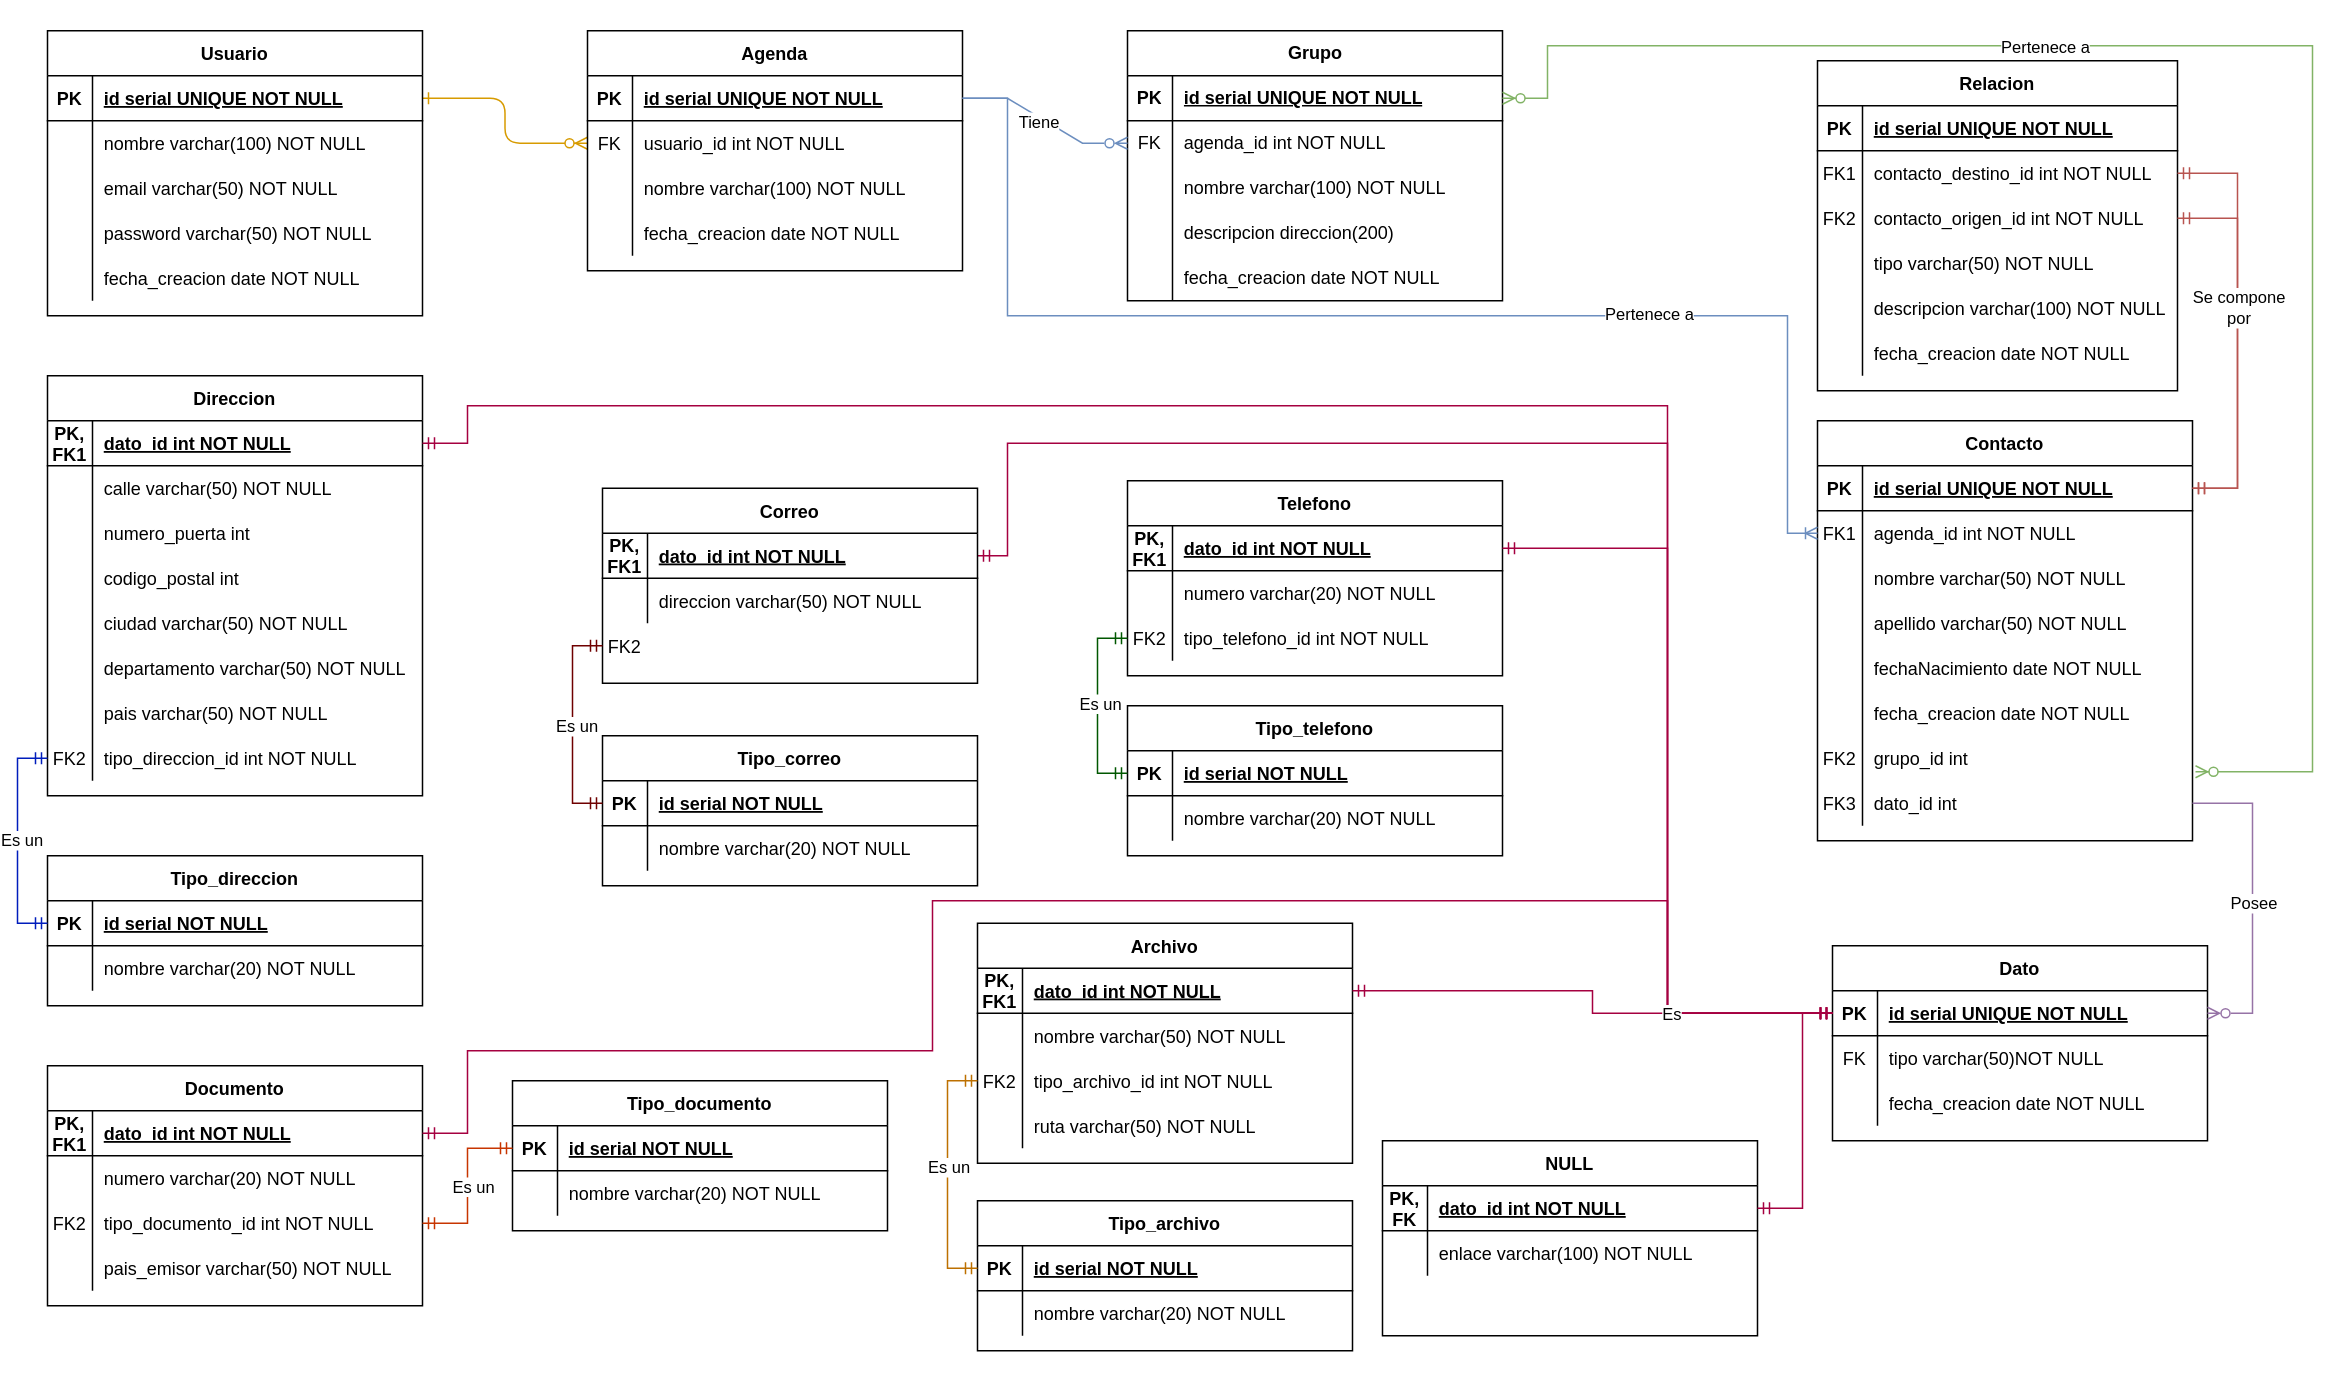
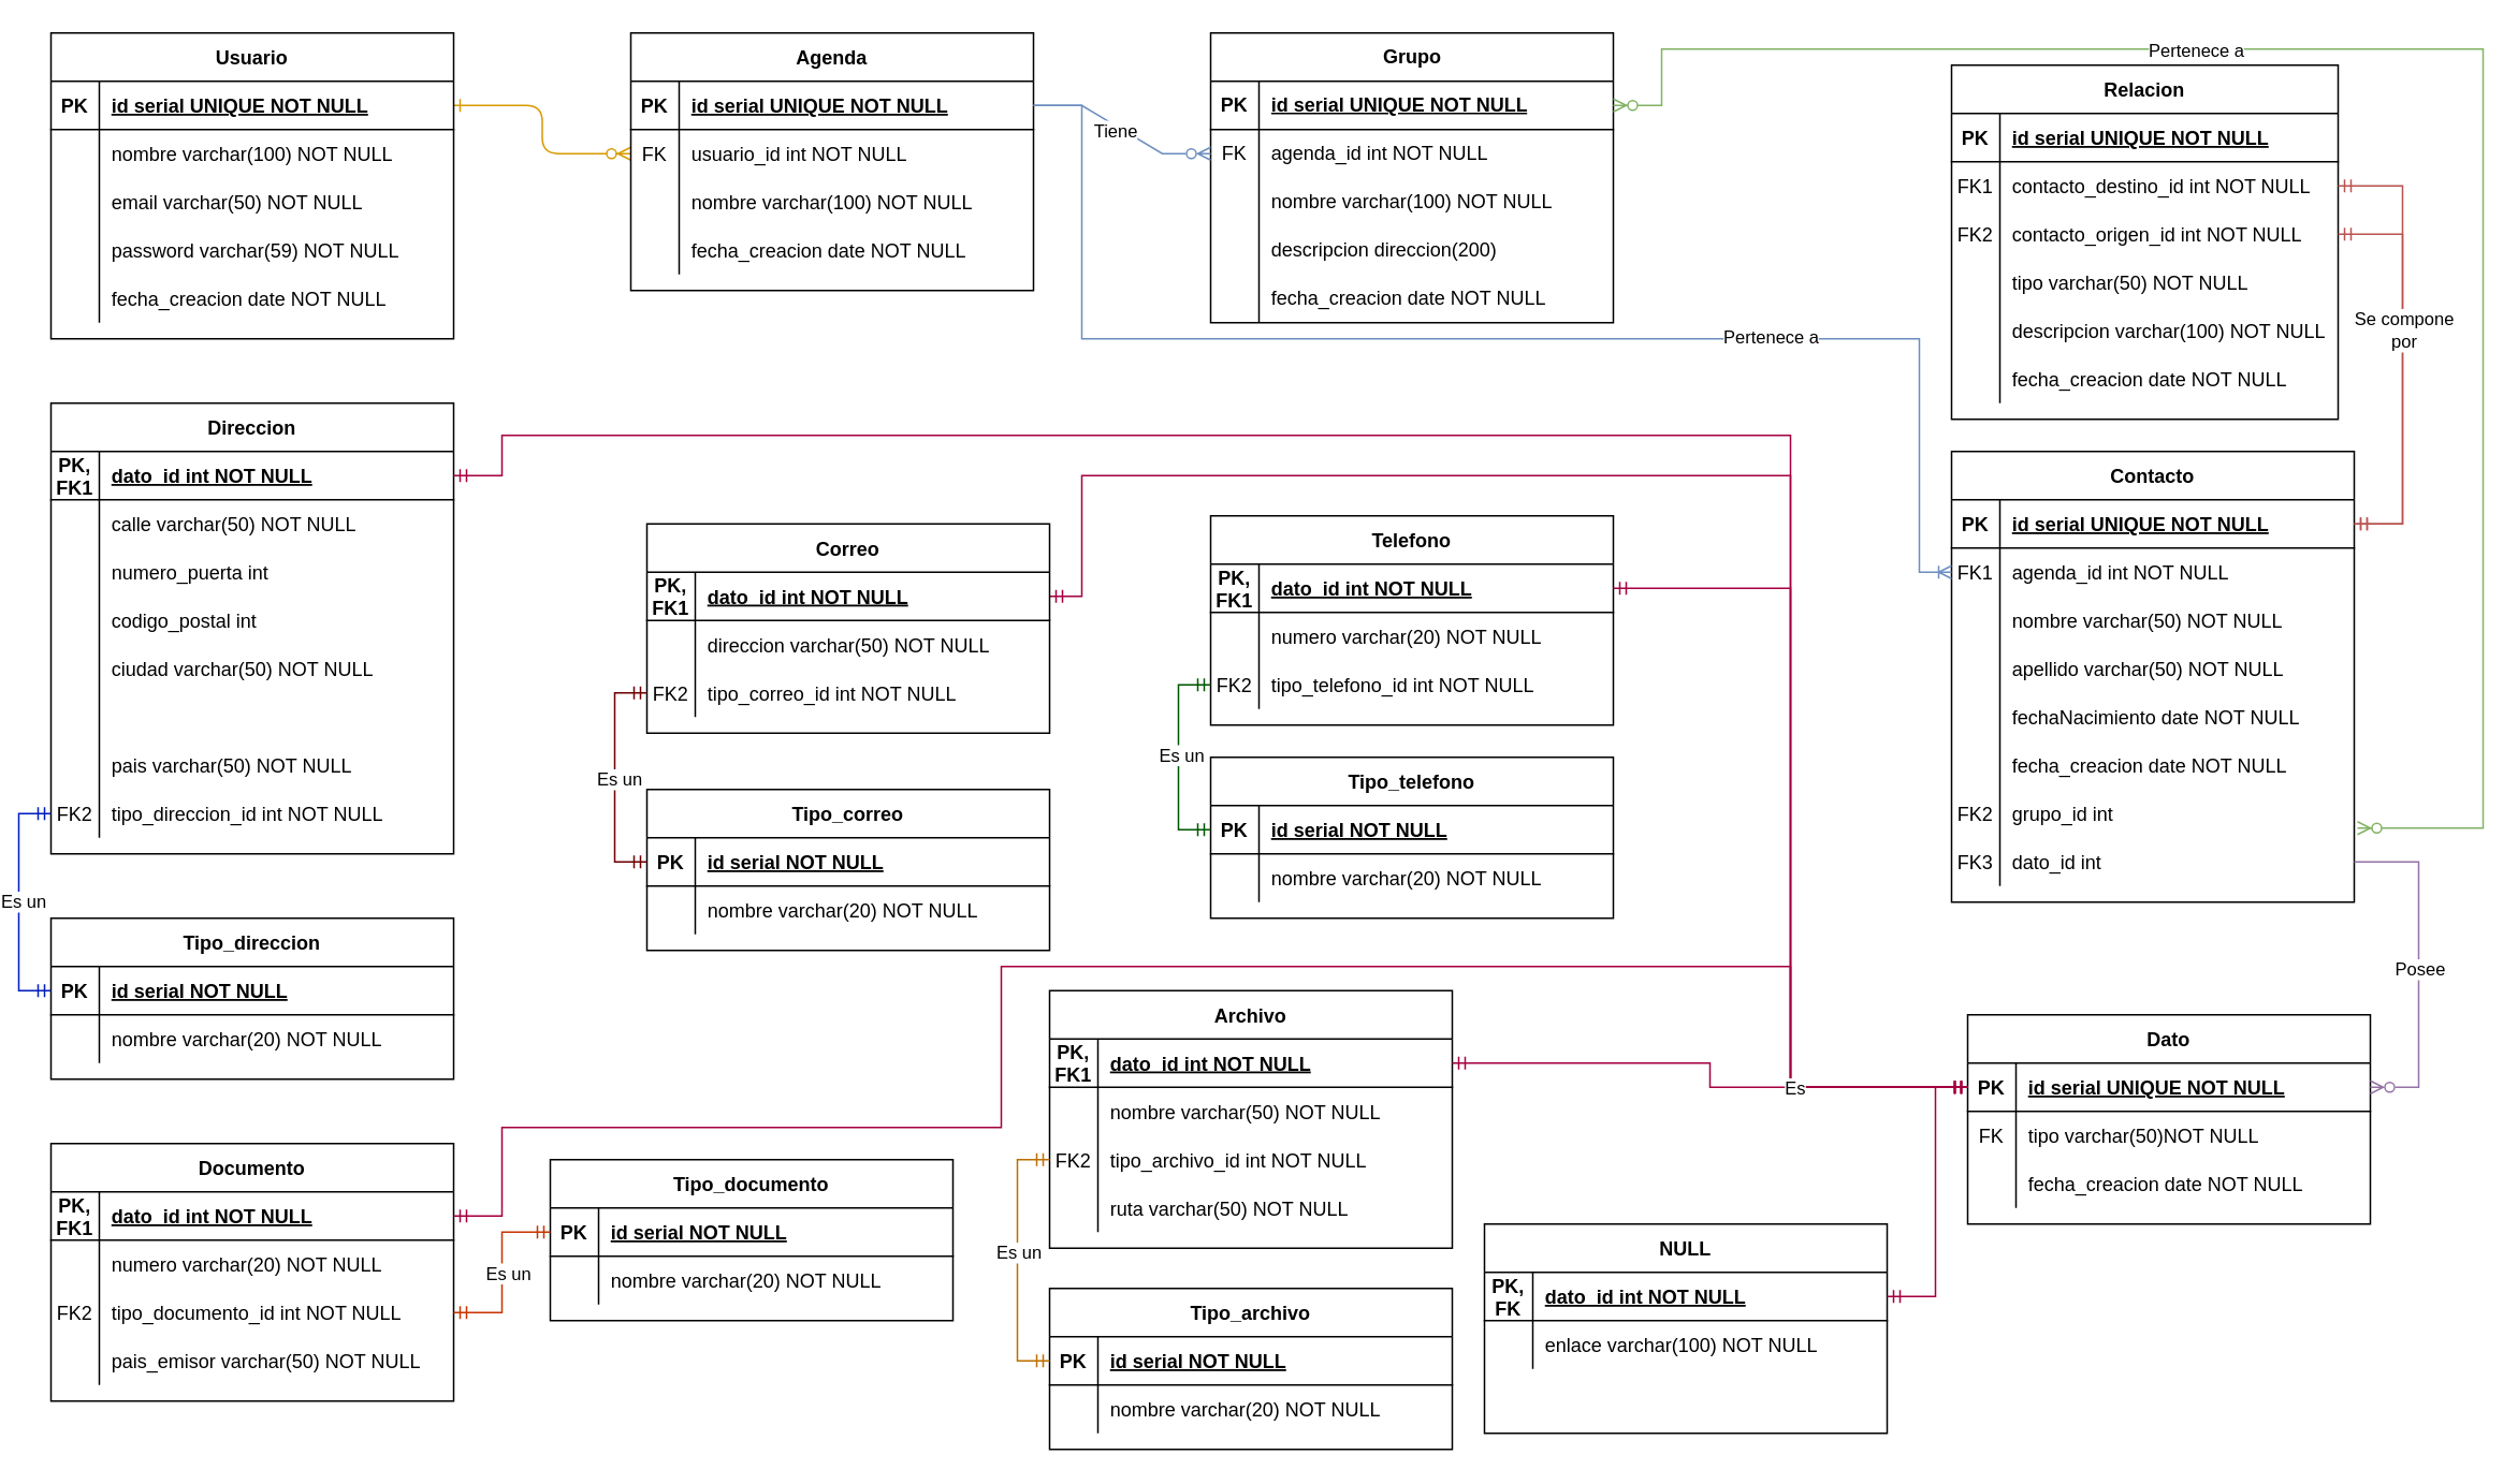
- <mxCell id="53" value="password varchar(50) NOT NULL" style="shape=partialRectangle;overflow=hidden;connectable=0;fillColor=none;top=0;left=0;bottom=0;right=0;align=left;spacingLeft=6;" parent="51" vertex="1"><mxGeometry x="30" width="220" height="30" as="geometry"><mxRectangle width="220" height="30" as="alternateBounds" /></mxGeometry></mxCell>
+ <mxCell id="53" value="password varchar(59) NOT NULL" style="shape=partialRectangle;overflow=hidden;connectable=0;fillColor=none;top=0;left=0;bottom=0;right=0;align=left;spacingLeft=6;" parent="51" vertex="1"><mxGeometry x="30" width="220" height="30" as="geometry"><mxRectangle width="220" height="30" as="alternateBounds" /></mxGeometry></mxCell>
+ <mxCell id="208" value="tipo_correo_id int NOT NULL" style="shape=partialRectangle;overflow=hidden;connectable=0;fillColor=none;top=0;left=0;bottom=0;right=0;align=left;spacingLeft=6;" parent="206" vertex="1"><mxGeometry x="30" width="220" height="30" as="geometry"><mxRectangle width="220" height="30" as="alternateBounds" /></mxGeometry></mxCell>
- <mxCell id="188" value="departamento varchar(50) NOT NULL" style="shape=partialRectangle;overflow=hidden;connectable=0;fillColor=none;top=0;left=0;bottom=0;right=0;align=left;spacingLeft=6;" parent="186" vertex="1"><mxGeometry x="30" width="220" height="30" as="geometry"><mxRectangle width="220" height="30" as="alternateBounds" /></mxGeometry></mxCell>
